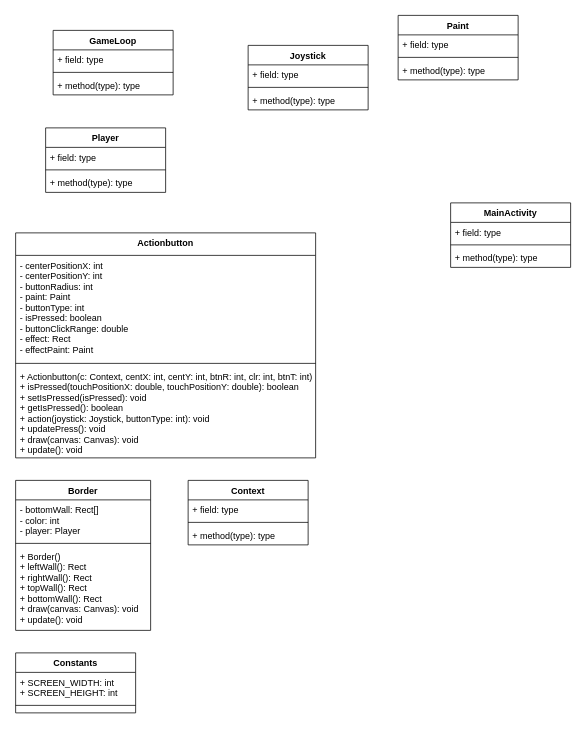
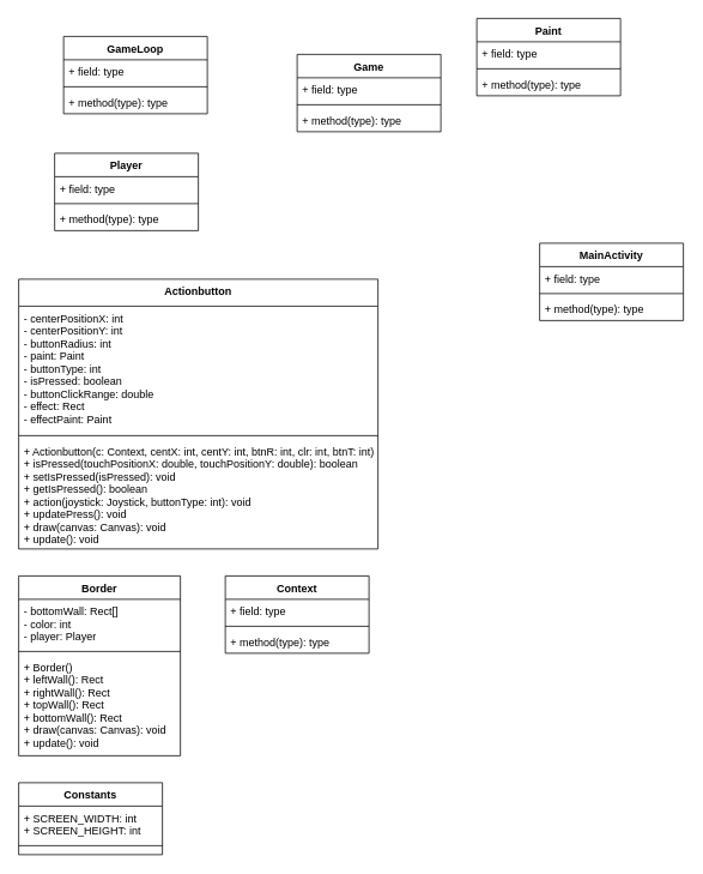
- <mxCell id="6" value="Joystick" style="swimlane;fontStyle=1;align=center;verticalAlign=top;childLayout=stackLayout;horizontal=1;startSize=26;horizontalStack=0;resizeParent=1;resizeParentMax=0;resizeLast=0;collapsible=1;marginBottom=0;" parent="1" vertex="1"><mxGeometry x="330" y="60" width="160" height="86" as="geometry" /></mxCell>
+ <mxCell id="6" value="Game" style="swimlane;fontStyle=1;align=center;verticalAlign=top;childLayout=stackLayout;horizontal=1;startSize=26;horizontalStack=0;resizeParent=1;resizeParentMax=0;resizeLast=0;collapsible=1;marginBottom=0;" parent="1" vertex="1"><mxGeometry x="330" y="60" width="160" height="86" as="geometry" /></mxCell>
